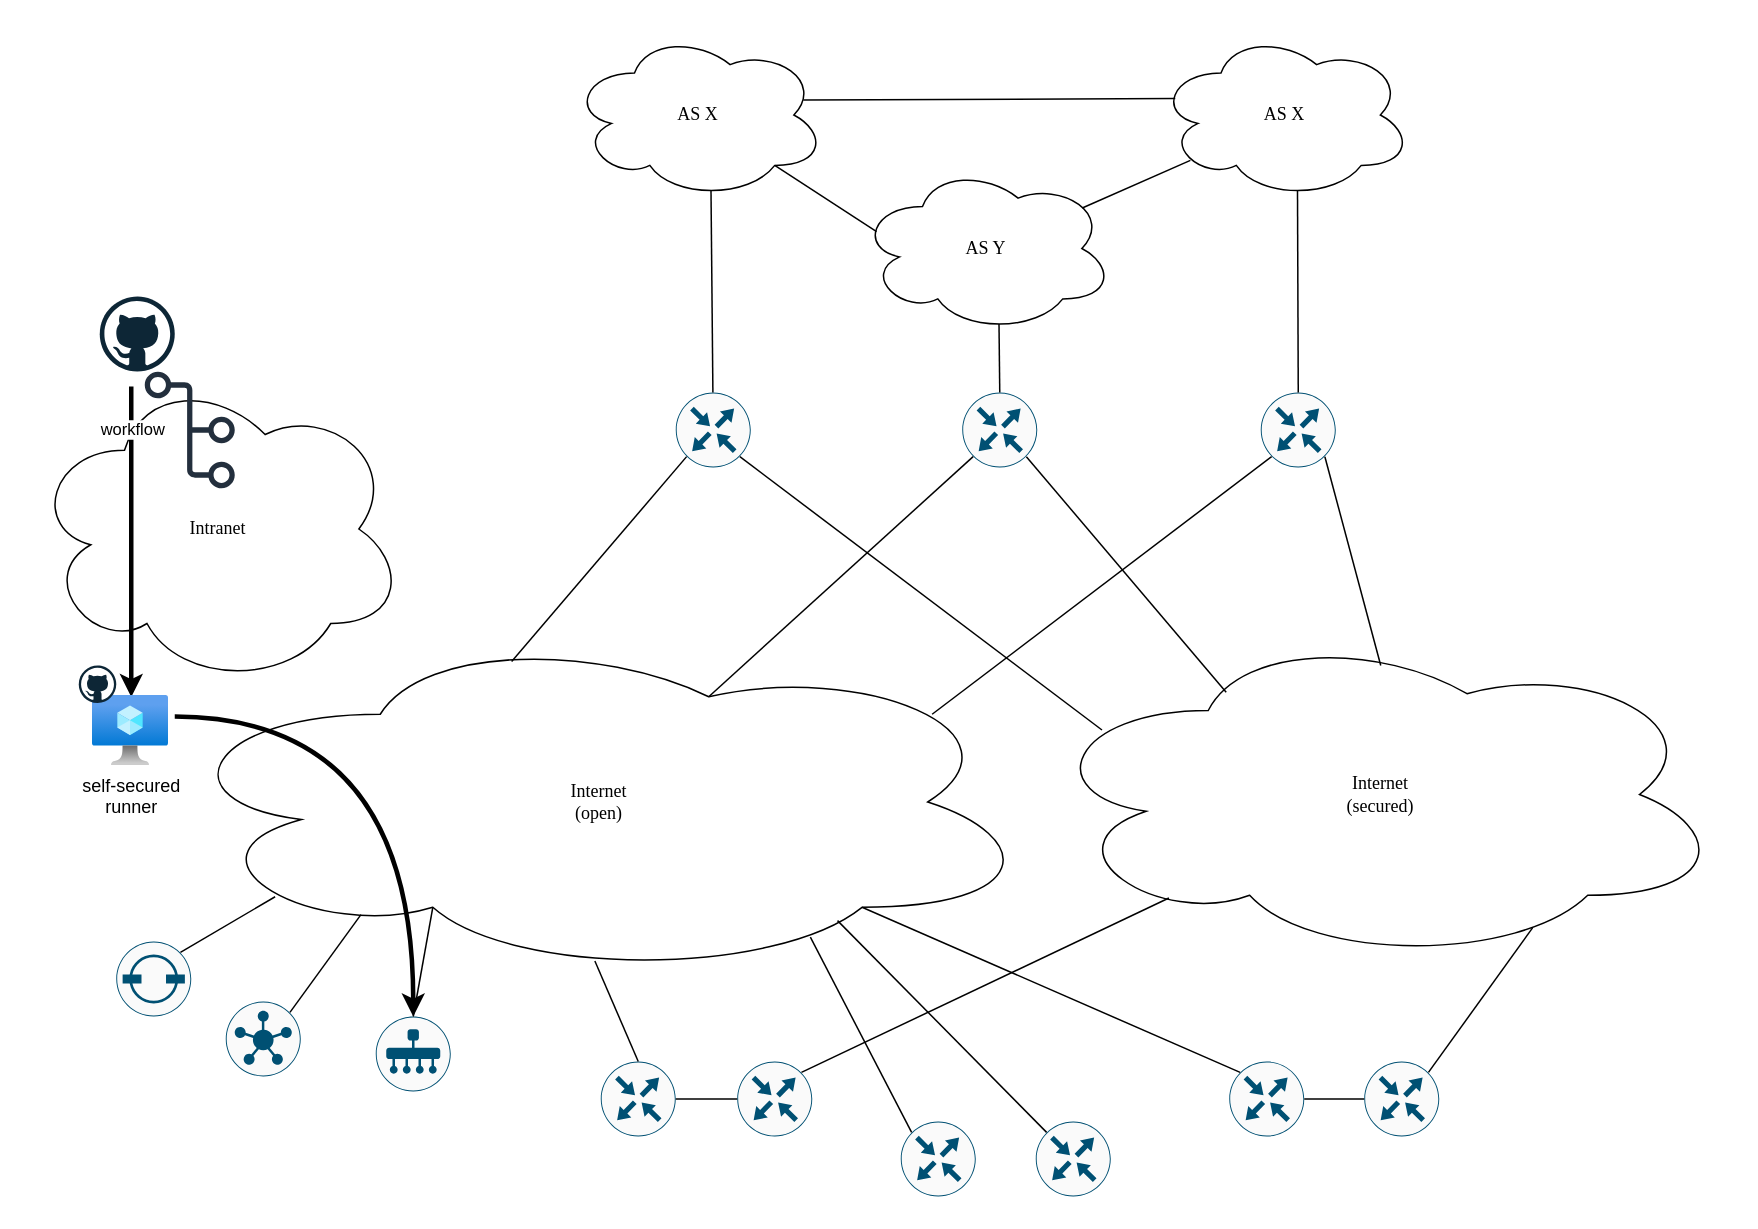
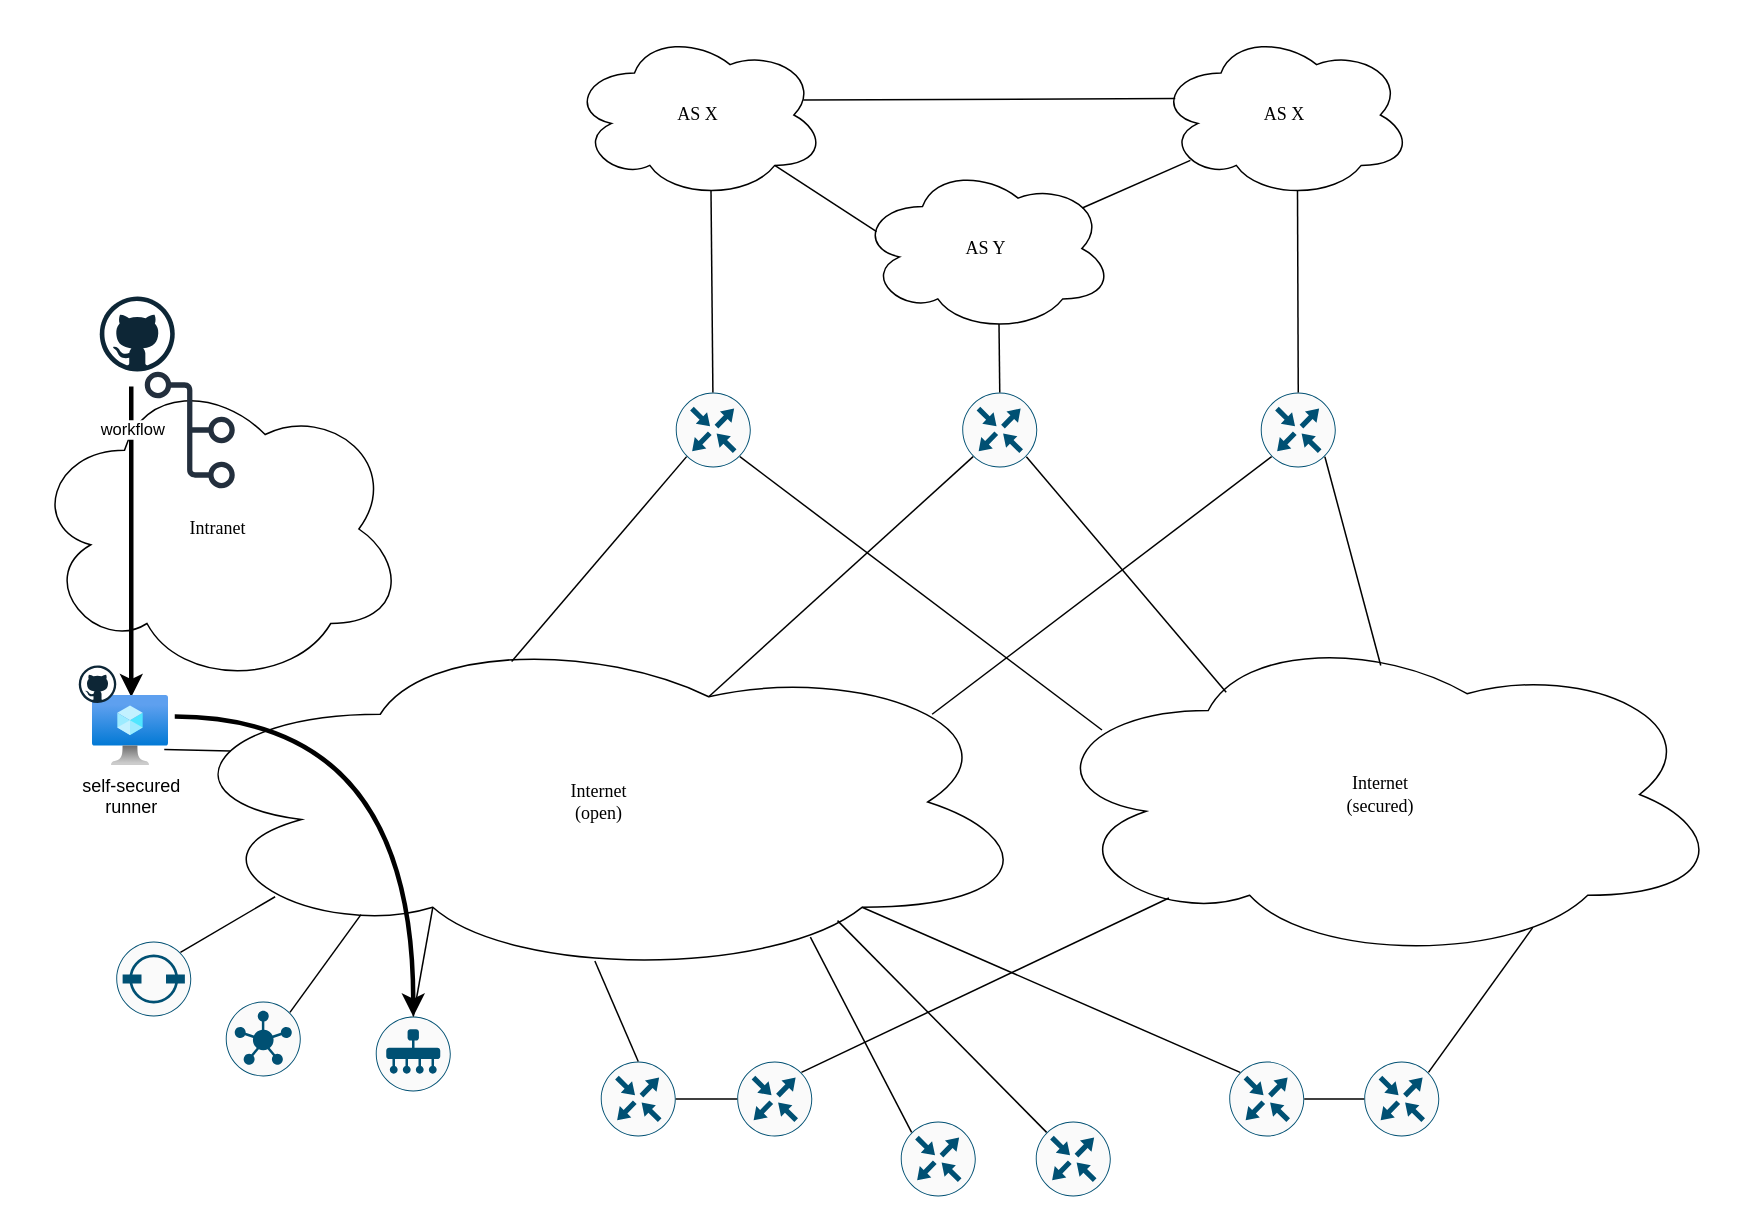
+ <mxCell id="23" value="" style="endArrow=none;html=1;rounded=0;exitX=0.941;exitY=0.766;exitDx=0;exitDy=0;exitPerimeter=0;entryX=0.079;entryY=0.355;entryDx=0;entryDy=0;entryPerimeter=0;" parent="1" source="15" target="3" edge="1"><mxGeometry width="50" height="50" relative="1" as="geometry"><mxPoint x="780" y="547" as="sourcePoint" /><mxPoint x="830" y="497" as="targetPoint" /></mxGeometry></mxCell>
